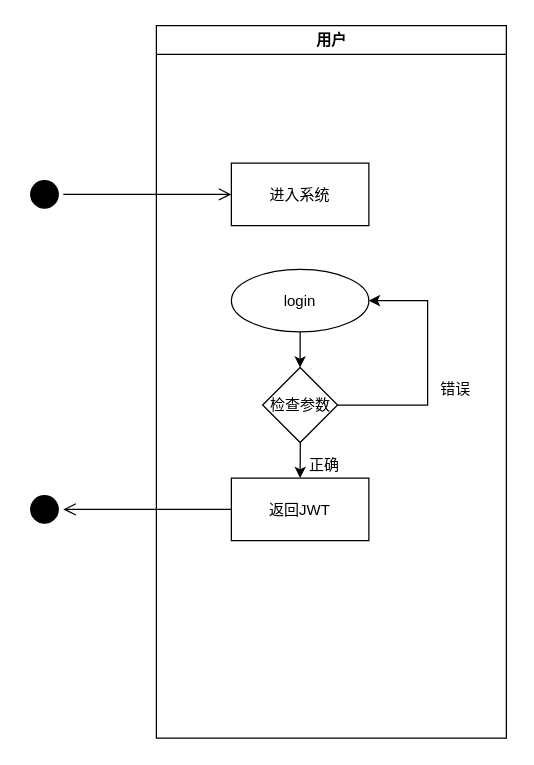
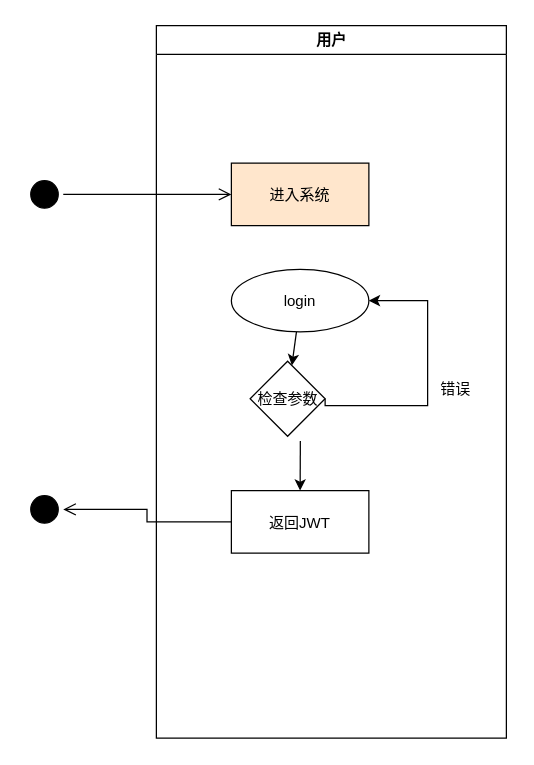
- <mxCell id="3" value="进入系统" style="strokeColor=#000000;" parent="2" vertex="1"><mxGeometry x="60" y="110" width="110" height="50" as="geometry" /></mxCell>
+ <mxCell id="3" value="进入系统" style="strokeColor=#000000;fillColor=#ffe6cc;" parent="2" vertex="1"><mxGeometry x="60" y="110" width="110" height="50" as="geometry" /></mxCell>
- <mxCell id="9" value="检查参数" style="rhombus;whiteSpace=wrap;html=1;align=center;" parent="2" vertex="1"><mxGeometry x="85" y="273.5" width="60" height="60" as="geometry" /></mxCell>
+ <mxCell id="9" value="检查参数" style="rhombus;whiteSpace=wrap;html=1;align=center;" parent="2" vertex="1"><mxGeometry x="75" y="268.5" width="60" height="60" as="geometry" /></mxCell>
- <mxCell id="14" value="正确" style="text;html=1;resizable=0;points=[];autosize=1;align=left;verticalAlign=top;spacingTop=-4;" parent="1" vertex="1"><mxGeometry x="244.5" y="362" width="40" height="20" as="geometry" /></mxCell>
- <mxCell id="6" value="返回JWT" style="strokeColor=#000000;" parent="2" vertex="1"><mxGeometry x="60" y="362" width="110" height="50" as="geometry" /></mxCell>
+ <mxCell id="6" value="返回JWT" style="strokeColor=#000000;" parent="2" vertex="1"><mxGeometry x="60" y="372" width="110" height="50" as="geometry" /></mxCell>
